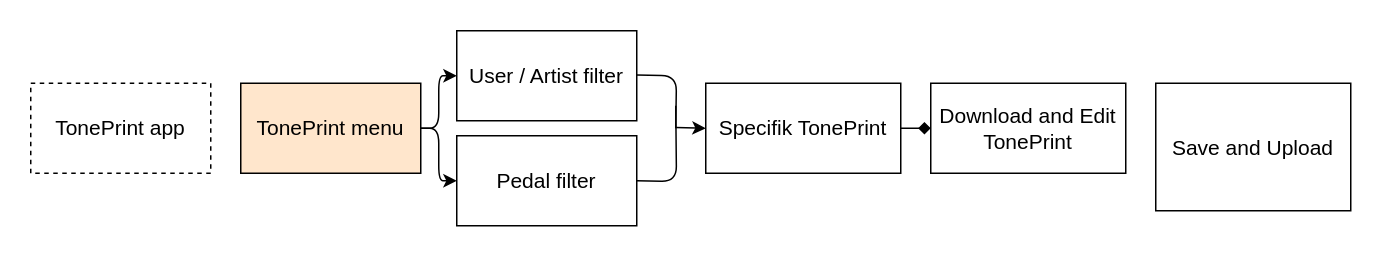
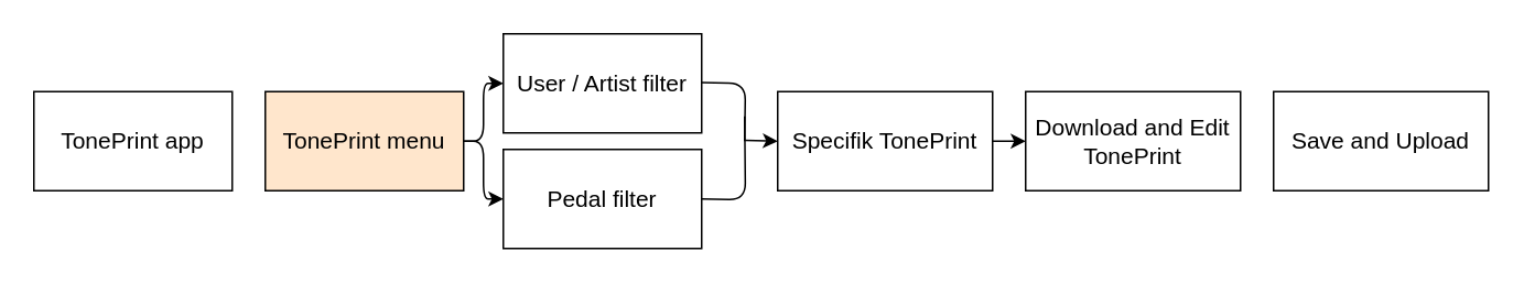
- <mxCell id="2" value="TonePrint app" parent="1" style="rounded=0;whiteSpace=wrap;html=1;fontSize=14;dashed=1;" vertex="1"><mxGeometry as="geometry" height="60" width="120" y="55" x="20" /></mxCell>
+ <mxCell id="2" value="TonePrint app" parent="1" style="rounded=0;whiteSpace=wrap;html=1;fontSize=14;" vertex="1"><mxGeometry as="geometry" height="60" width="120" y="55" x="20" /></mxCell>
- <mxCell id="11" parent="1" target="13" source="12" edge="1" style="edgeStyle=orthogonalEdgeStyle;rounded=0;orthogonalLoop=1;jettySize=auto;html=1;exitX=1;exitY=0.5;exitDx=0;exitDy=0;entryX=0;entryY=0.5;entryDx=0;entryDy=0;endArrow=diamond;endFill=1;fontSize=14;"><mxGeometry as="geometry" relative="1" /></mxCell>
+ <mxCell id="11" parent="1" target="13" source="12" edge="1" style="edgeStyle=orthogonalEdgeStyle;rounded=0;orthogonalLoop=1;jettySize=auto;html=1;exitX=1;exitY=0.5;exitDx=0;exitDy=0;entryX=0;entryY=0.5;entryDx=0;entryDy=0;endArrow=classic;endFill=1;fontSize=14;"><mxGeometry as="geometry" relative="1" /></mxCell>
- <mxCell id="14" value="Save and Upload&lt;br&gt;" parent="1" style="rounded=0;whiteSpace=wrap;html=1;fontSize=14;" vertex="1"><mxGeometry x="770" y="55" as="geometry" height="85" width="130" /></mxCell>
+ <mxCell id="14" value="Save and Upload&lt;br&gt;" parent="1" style="rounded=0;whiteSpace=wrap;html=1;fontSize=14;" vertex="1"><mxGeometry as="geometry" height="60" width="130" y="55" x="770" /></mxCell>
